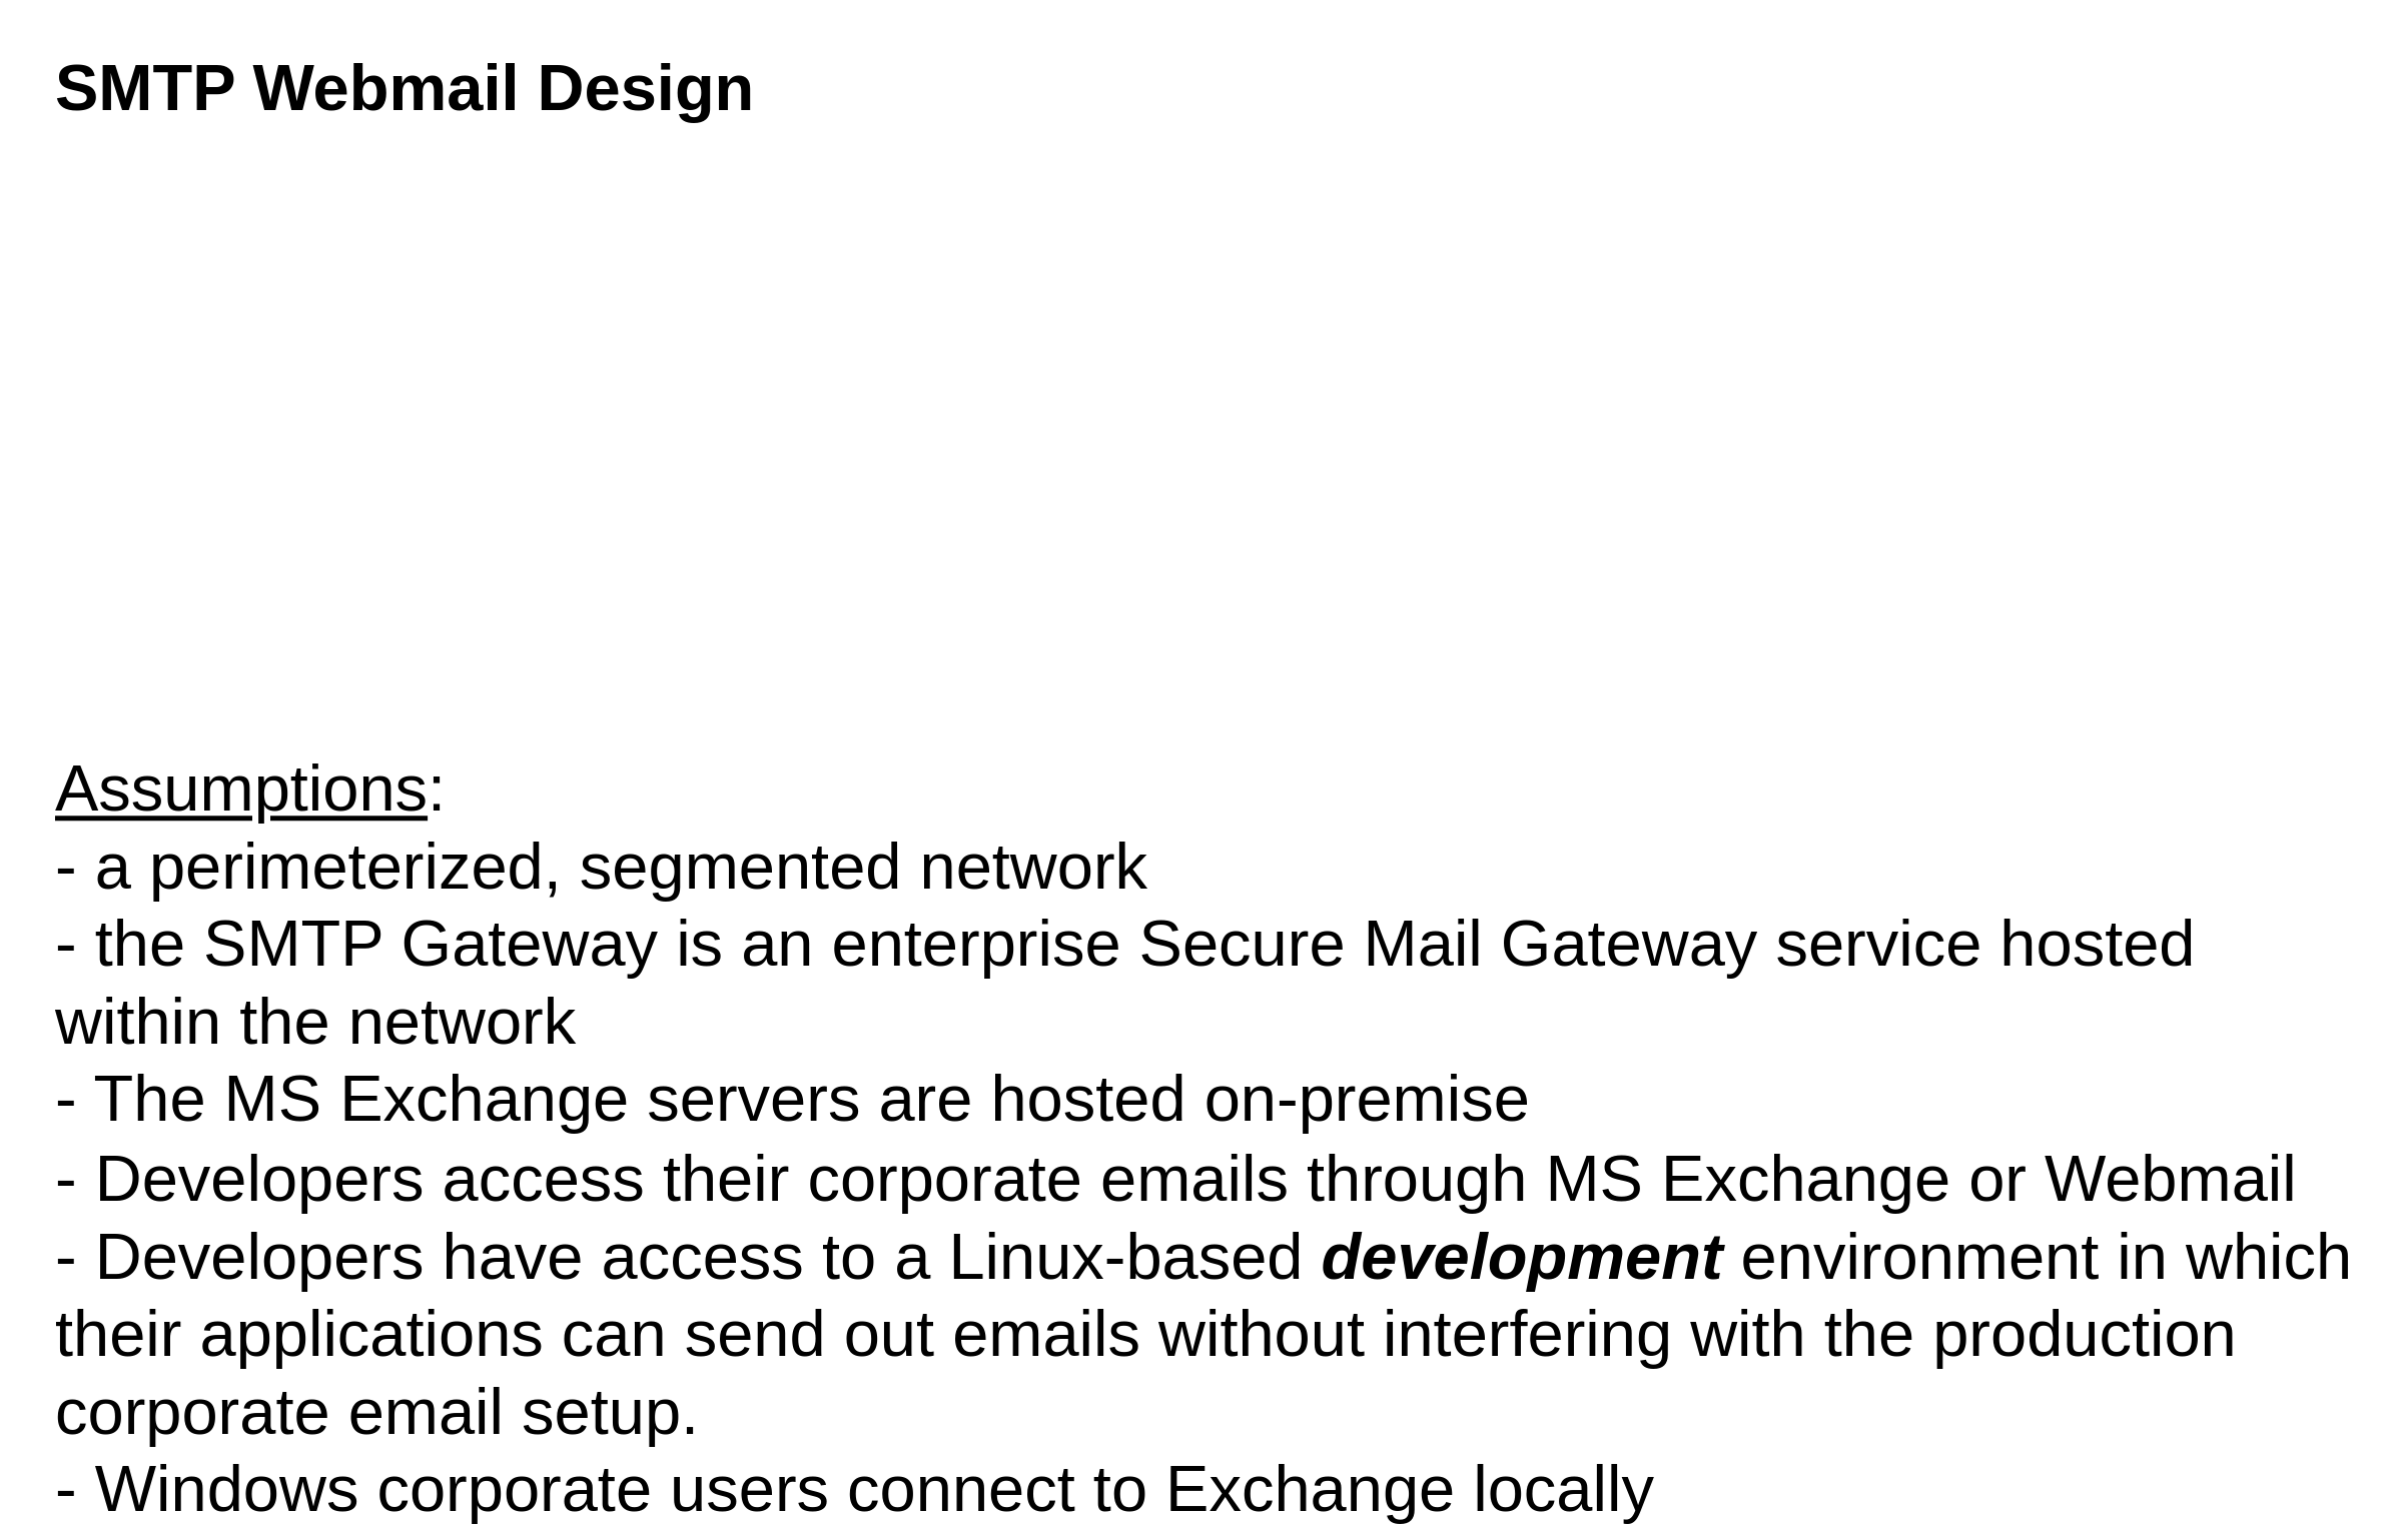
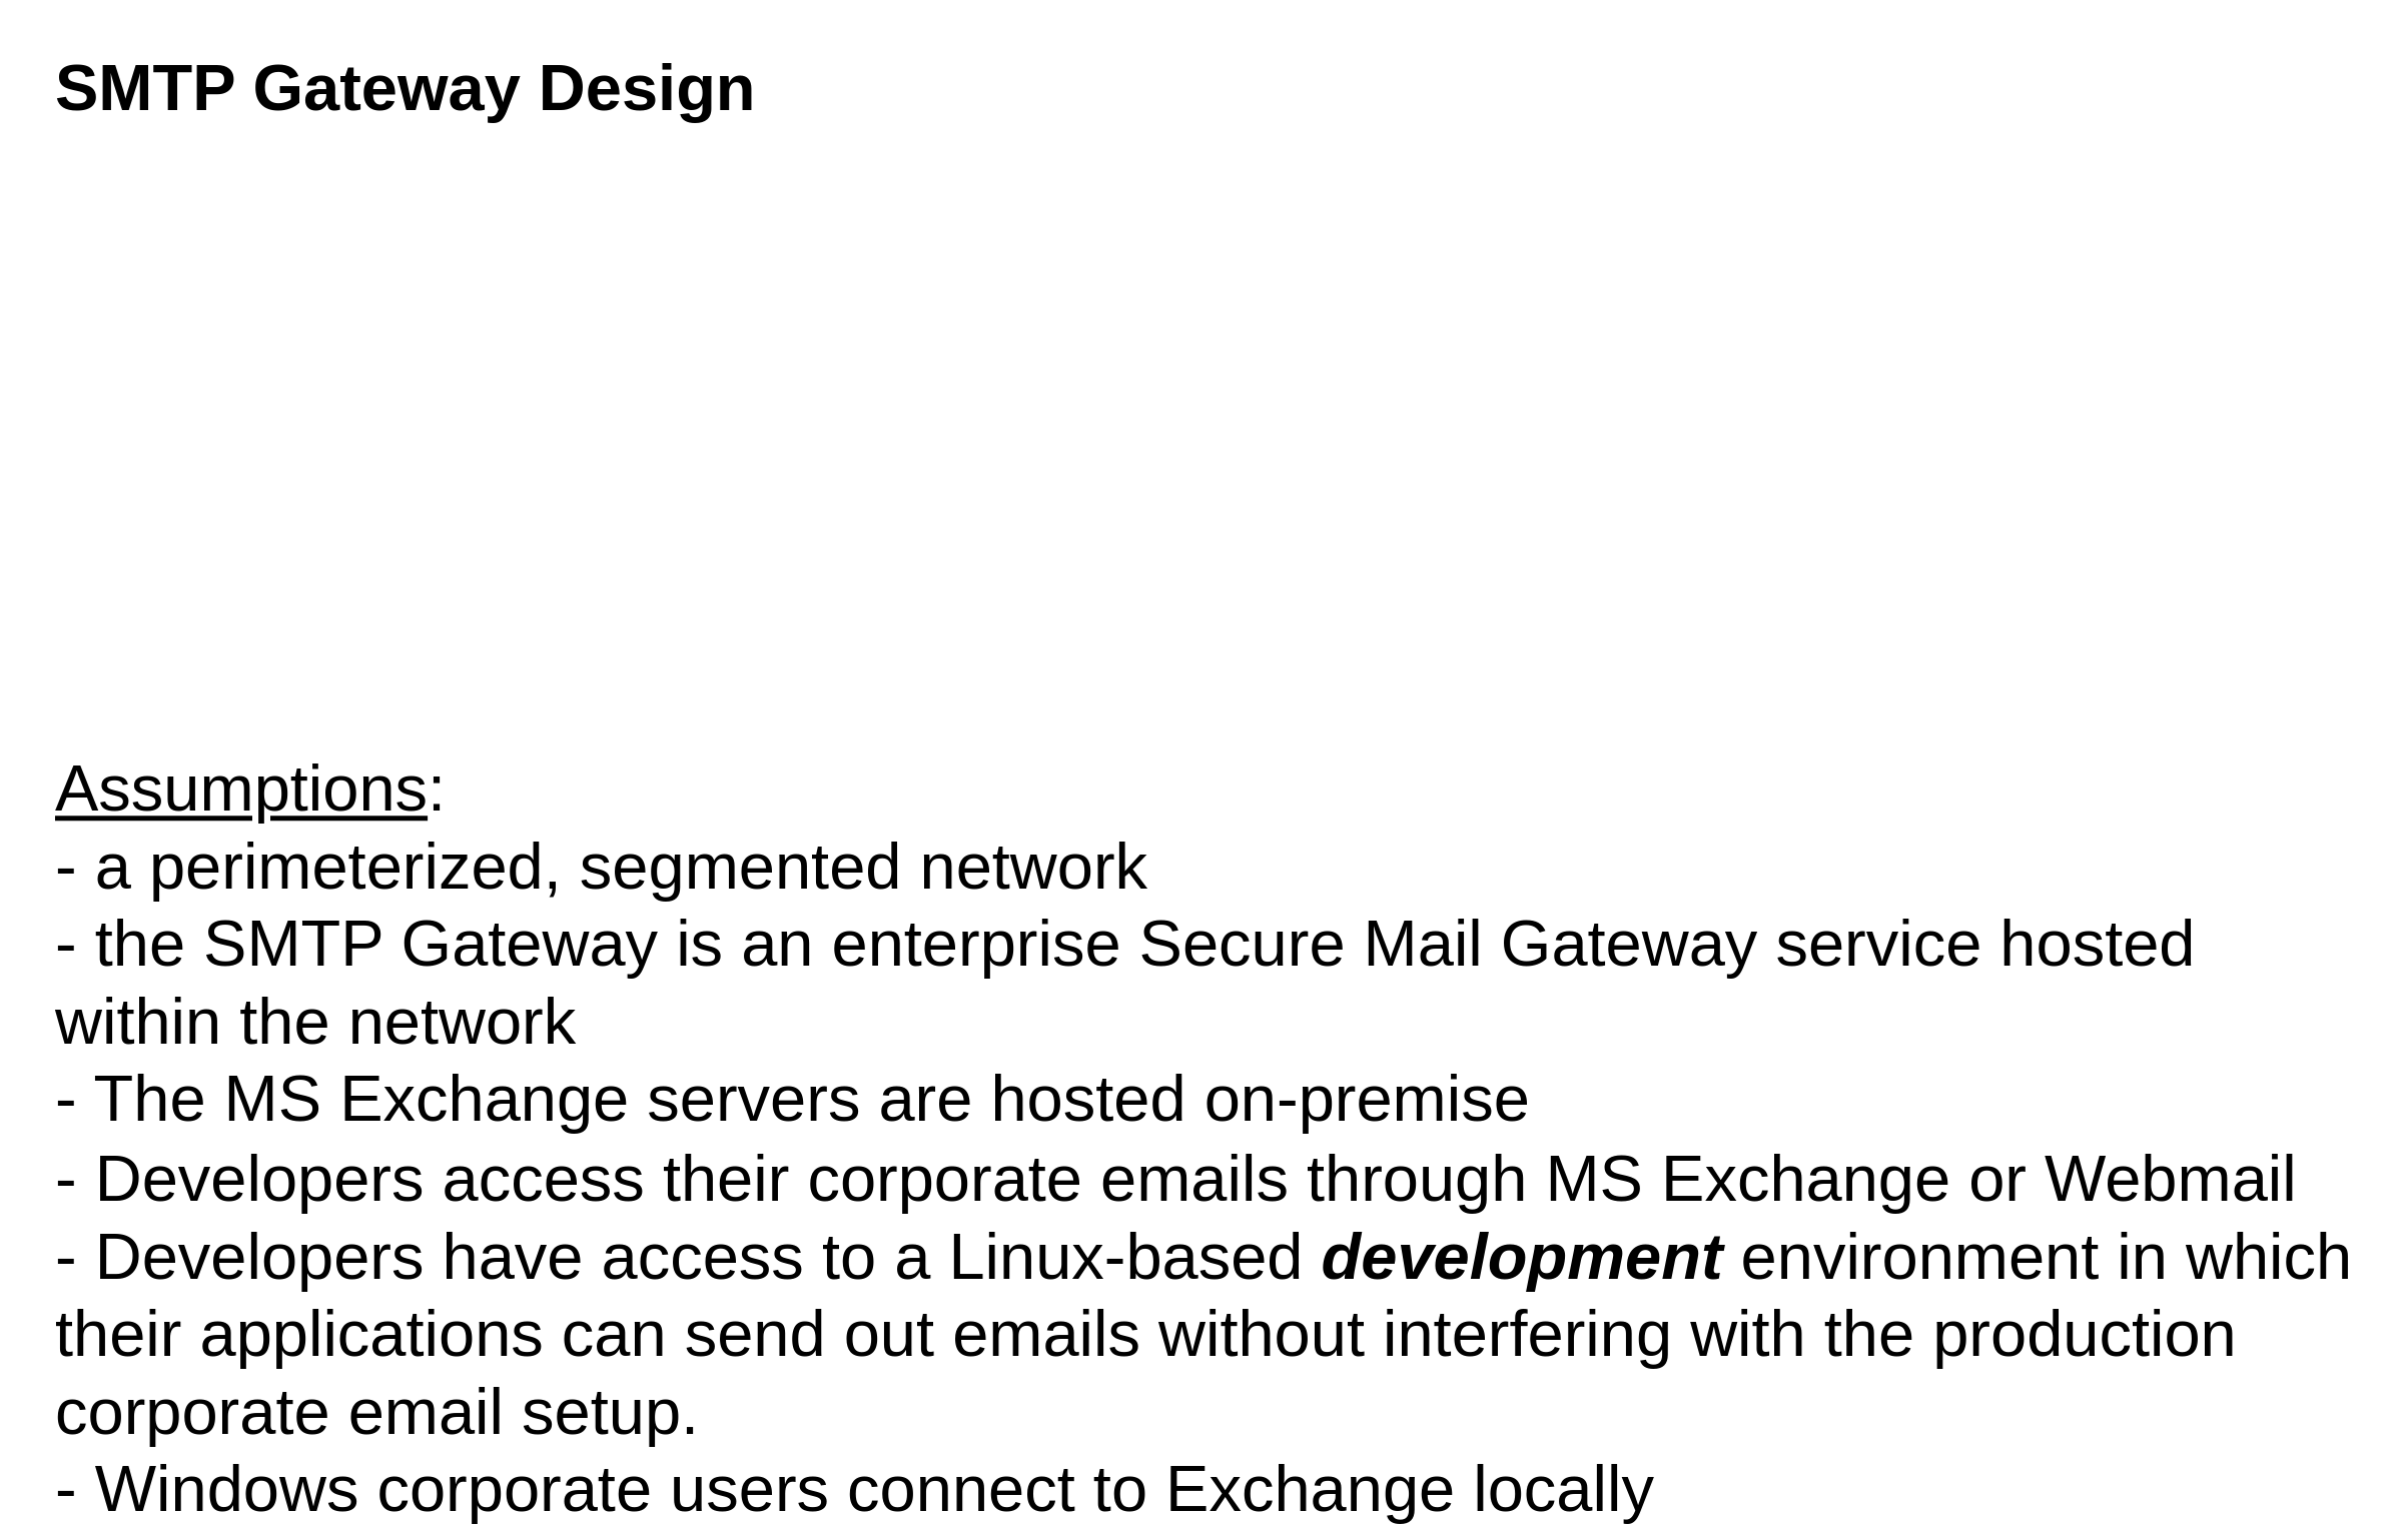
- <mxCell id="3" value="SMTP Webmail Design" style="text;html=1;strokeColor=none;fillColor=none;align=left;verticalAlign=middle;whiteSpace=wrap;rounded=0;fontSize=26;fontStyle=1" parent="1" vertex="1"><mxGeometry x="20" y="20" width="385" height="30" as="geometry" /></mxCell>
+ <mxCell id="3" value="SMTP Gateway Design" style="text;html=1;strokeColor=none;fillColor=none;align=left;verticalAlign=middle;whiteSpace=wrap;rounded=0;fontSize=26;fontStyle=1" parent="1" vertex="1"><mxGeometry x="20" y="20" width="385" height="30" as="geometry" /></mxCell>
